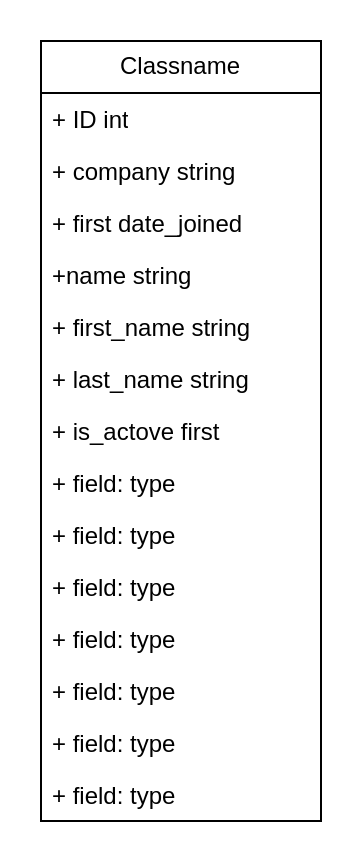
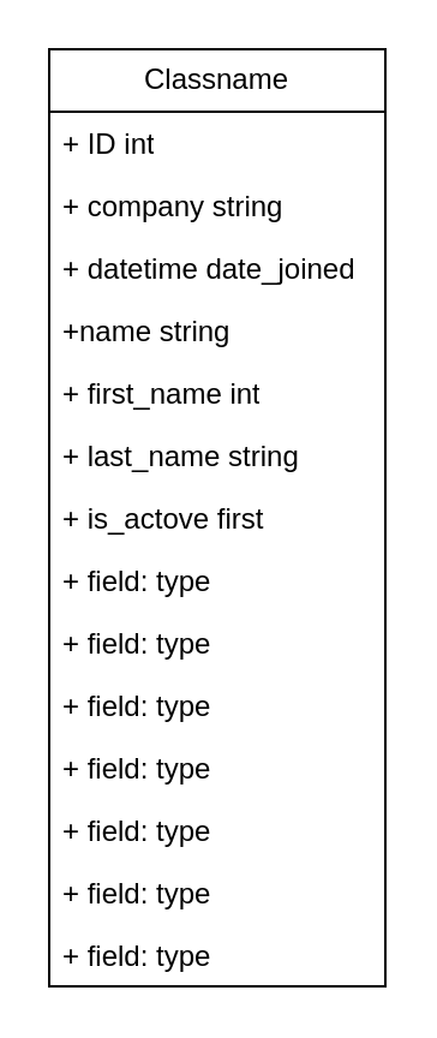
- <mxCell id="5" value="+ first date_joined" style="text;strokeColor=none;fillColor=none;align=left;verticalAlign=top;spacingLeft=4;spacingRight=4;overflow=hidden;rotatable=0;points=[[0,0.5],[1,0.5]];portConstraint=eastwest;whiteSpace=wrap;html=1;" vertex="1" parent="2"><mxGeometry y="78" width="140" height="26" as="geometry" /></mxCell>
+ <mxCell id="5" value="+ datetime date_joined" style="text;strokeColor=none;fillColor=none;align=left;verticalAlign=top;spacingLeft=4;spacingRight=4;overflow=hidden;rotatable=0;points=[[0,0.5],[1,0.5]];portConstraint=eastwest;whiteSpace=wrap;html=1;" vertex="1" parent="2"><mxGeometry y="78" width="140" height="26" as="geometry" /></mxCell>
- <mxCell id="7" value="+ first_name string" style="text;strokeColor=none;fillColor=none;align=left;verticalAlign=top;spacingLeft=4;spacingRight=4;overflow=hidden;rotatable=0;points=[[0,0.5],[1,0.5]];portConstraint=eastwest;whiteSpace=wrap;html=1;" vertex="1" parent="2"><mxGeometry y="130" width="140" height="26" as="geometry" /></mxCell>
+ <mxCell id="7" value="+ first_name int" style="text;strokeColor=none;fillColor=none;align=left;verticalAlign=top;spacingLeft=4;spacingRight=4;overflow=hidden;rotatable=0;points=[[0,0.5],[1,0.5]];portConstraint=eastwest;whiteSpace=wrap;html=1;" vertex="1" parent="2"><mxGeometry y="130" width="140" height="26" as="geometry" /></mxCell>
